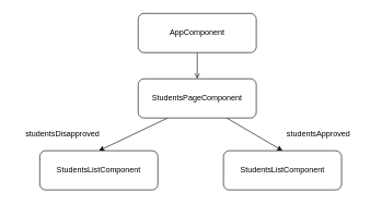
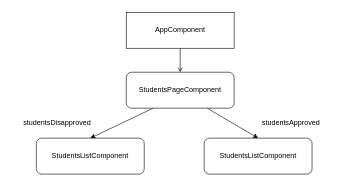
- <mxCell id="7" value="AppComponent" style="rounded=1;whiteSpace=wrap;html=1;" vertex="1" parent="1"><mxGeometry x="210" y="20" width="180" height="60" as="geometry" /></mxCell>
+ <mxCell id="7" value="AppComponent" style="whiteSpace=wrap;html=1;rounded=0;" vertex="1" parent="1"><mxGeometry x="210" y="20" width="180" height="60" as="geometry" /></mxCell>
